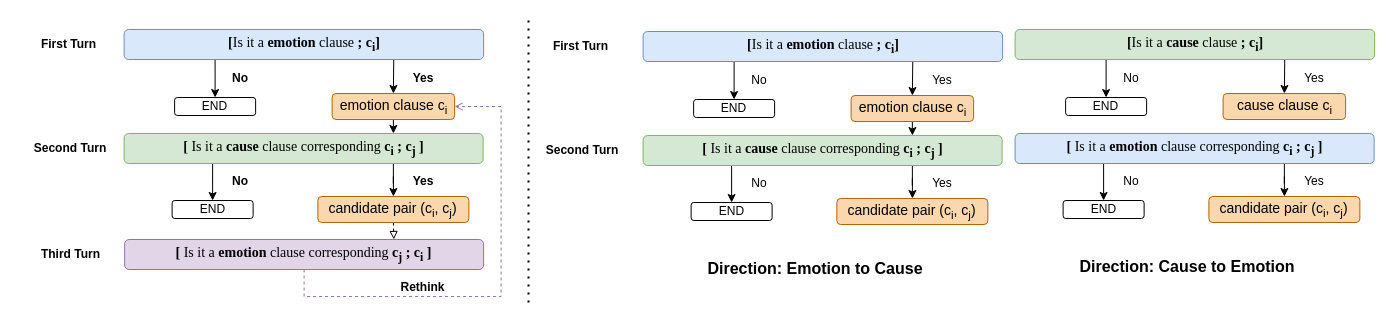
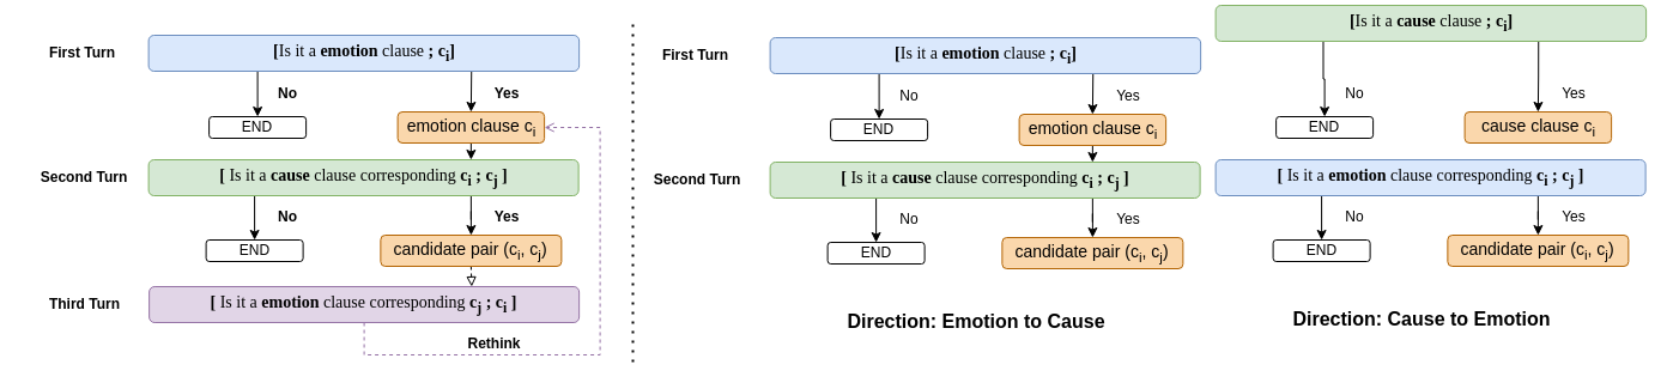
- <mxCell id="21" value="&lt;font style=&quot;font-size: 14px&quot;&gt;&lt;font face=&quot;Verdana&quot;&gt;&lt;b&gt;[&lt;/b&gt;&lt;/font&gt;&lt;span style=&quot;font-family: &amp;#34;verdana&amp;#34;&quot;&gt;Is it a&amp;nbsp;&lt;/span&gt;&lt;b style=&quot;font-family: &amp;#34;verdana&amp;#34;&quot;&gt;cause&lt;/b&gt;&lt;span style=&quot;font-family: &amp;#34;verdana&amp;#34;&quot;&gt;&amp;nbsp;clause&amp;nbsp;&lt;/span&gt;&lt;b style=&quot;font-family: &amp;#34;verdana&amp;#34;&quot;&gt;;&lt;/b&gt;&lt;span style=&quot;font-family: &amp;#34;verdana&amp;#34;&quot;&gt;&amp;nbsp;&lt;b&gt;c&lt;sub&gt;i&lt;/sub&gt;]&lt;/b&gt;&lt;/span&gt;&lt;/font&gt;" style="rounded=1;whiteSpace=wrap;html=1;fillColor=#D5E8D4;strokeColor=#82B366;" parent="1" vertex="1"><mxGeometry x="1014.62" y="29" width="359.5" height="30" as="geometry" /></mxCell>
+ <mxCell id="21" value="&lt;font style=&quot;font-size: 14px&quot;&gt;&lt;font face=&quot;Verdana&quot;&gt;&lt;b&gt;[&lt;/b&gt;&lt;/font&gt;&lt;span style=&quot;font-family: &amp;#34;verdana&amp;#34;&quot;&gt;Is it a&amp;nbsp;&lt;/span&gt;&lt;b style=&quot;font-family: &amp;#34;verdana&amp;#34;&quot;&gt;cause&lt;/b&gt;&lt;span style=&quot;font-family: &amp;#34;verdana&amp;#34;&quot;&gt;&amp;nbsp;clause&amp;nbsp;&lt;/span&gt;&lt;b style=&quot;font-family: &amp;#34;verdana&amp;#34;&quot;&gt;;&lt;/b&gt;&lt;span style=&quot;font-family: &amp;#34;verdana&amp;#34;&quot;&gt;&amp;nbsp;&lt;b&gt;c&lt;sub&gt;i&lt;/sub&gt;]&lt;/b&gt;&lt;/span&gt;&lt;/font&gt;" style="rounded=1;whiteSpace=wrap;html=1;fillColor=#D5E8D4;strokeColor=#82B366;" parent="1" vertex="1"><mxGeometry x="1014.62" y="4" width="359.5" height="30" as="geometry" /></mxCell>
- <mxCell id="55" value="&lt;b&gt;Rethink&lt;/b&gt;" style="text;html=1;strokeColor=none;fillColor=none;align=center;verticalAlign=middle;whiteSpace=wrap;rounded=0;" vertex="1" parent="1"><mxGeometry x="395.25" y="277" width="54.75" height="20" as="geometry" /></mxCell>
+ <mxCell id="55" value="&lt;b&gt;Rethink&lt;/b&gt;" style="text;html=1;strokeColor=none;fillColor=none;align=center;verticalAlign=middle;whiteSpace=wrap;rounded=0;" vertex="1" parent="1"><mxGeometry x="385.25" y="277" width="54.75" height="20" as="geometry" /></mxCell>
